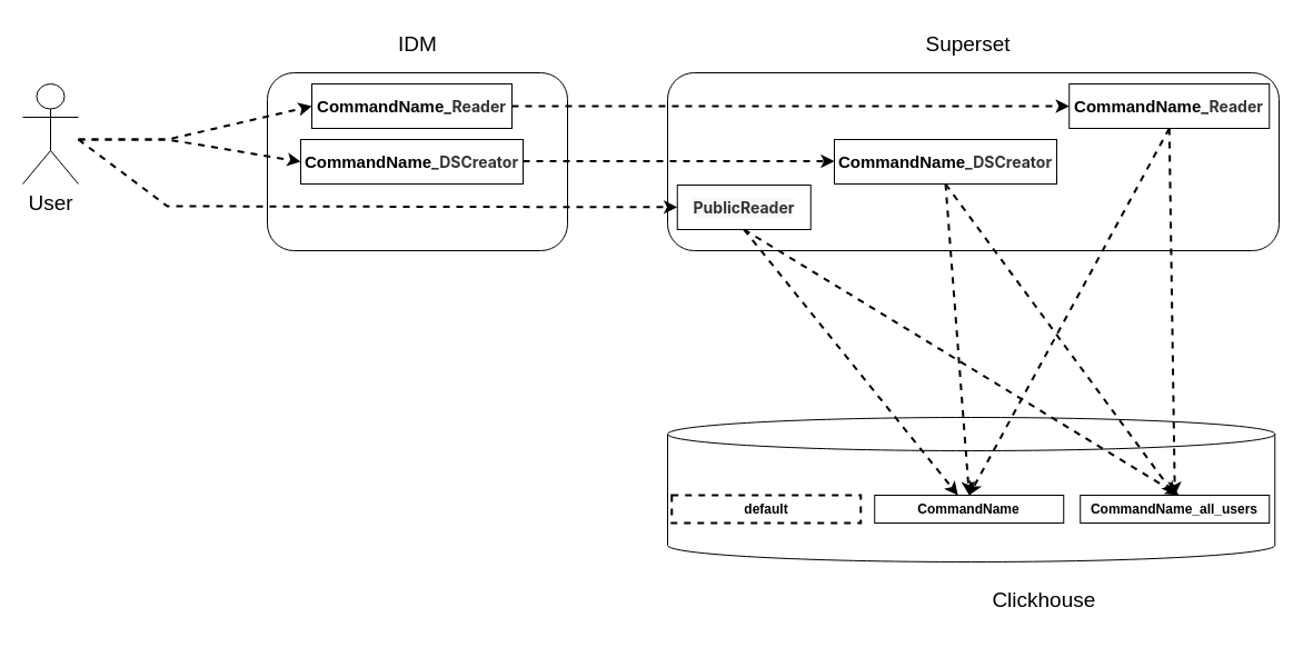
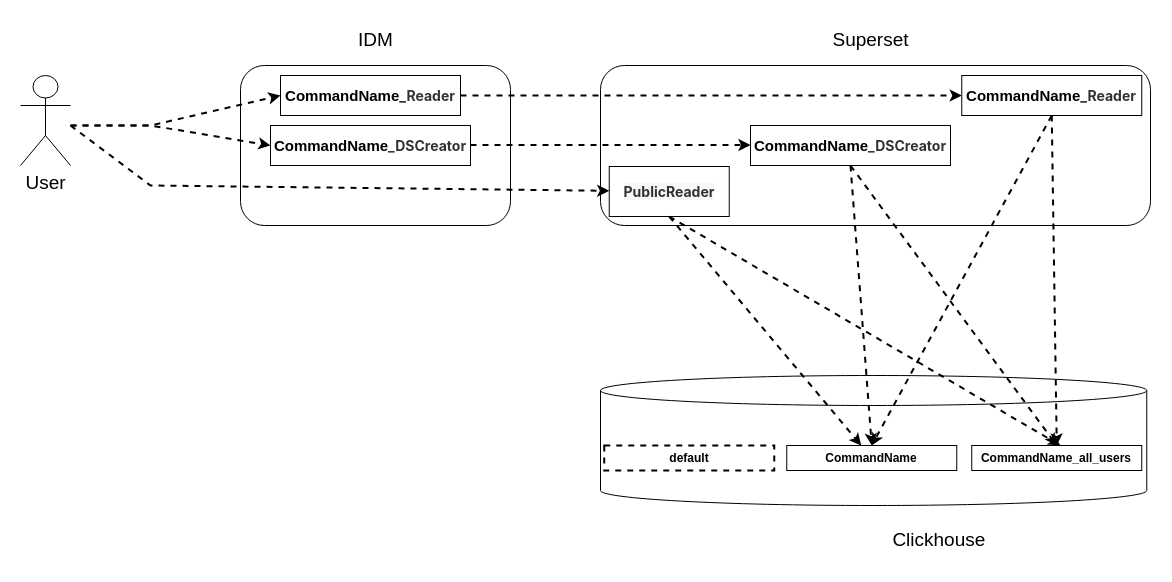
- <mxCell id="10" value="&lt;span style=&quot;color: rgb(51, 51, 51); font-family: Inter, Helvetica, Arial; font-size: 14px; text-align: start; background-color: rgb(247, 247, 247);&quot;&gt;PublicReader&lt;/span&gt;" style="rounded=0;whiteSpace=wrap;html=1;strokeWidth=1;fontSize=15;fontStyle=1" vertex="1" parent="1"><mxGeometry x="608.75" y="166" width="120" height="40" as="geometry" /></mxCell>
+ <mxCell id="10" value="&lt;span style=&quot;color: rgb(51, 51, 51); font-family: Inter, Helvetica, Arial; font-size: 14px; text-align: start; background-color: rgb(247, 247, 247);&quot;&gt;PublicReader&lt;/span&gt;" style="rounded=0;whiteSpace=wrap;html=1;strokeWidth=1;fontSize=15;fontStyle=1" vertex="1" parent="1"><mxGeometry x="608.75" y="166" width="120" height="50" as="geometry" /></mxCell>
